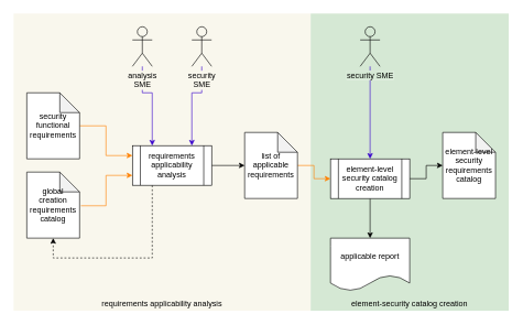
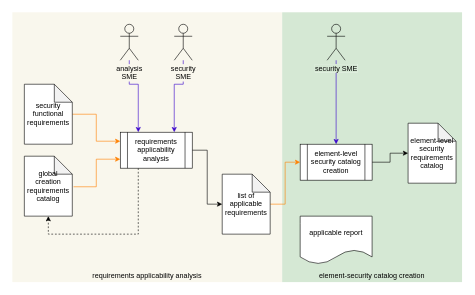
- <mxCell id="24" value="list of applicable requirements" style="shape=note;whiteSpace=wrap;html=1;backgroundOutline=1;darkOpacity=0.05;" parent="1" vertex="1"><mxGeometry x="370" y="200" width="80" height="100" as="geometry" /></mxCell>
+ <mxCell id="24" value="list of applicable requirements" style="shape=note;whiteSpace=wrap;html=1;backgroundOutline=1;darkOpacity=0.05;" parent="1" vertex="1"><mxGeometry x="370" y="290" width="80" height="100" as="geometry" /></mxCell>
- <mxCell id="17" value="element-level security requirements catalog" style="shape=note;whiteSpace=wrap;html=1;backgroundOutline=1;darkOpacity=0.05;" parent="1" vertex="1"><mxGeometry x="670" y="200" width="80" height="100" as="geometry" /></mxCell>
+ <mxCell id="17" value="element-level security requirements catalog" style="shape=note;whiteSpace=wrap;html=1;backgroundOutline=1;darkOpacity=0.05;" parent="1" vertex="1"><mxGeometry x="680" y="205" width="80" height="100" as="geometry" /></mxCell>
- <mxCell id="15" style="edgeStyle=orthogonalEdgeStyle;rounded=0;orthogonalLoop=1;jettySize=auto;html=1;entryX=0.5;entryY=0;entryDx=0;entryDy=0;exitX=0.5;exitY=1;exitDx=0;exitDy=0;" parent="1" source="16" target="4" edge="1"><mxGeometry relative="1" as="geometry" /></mxCell>
